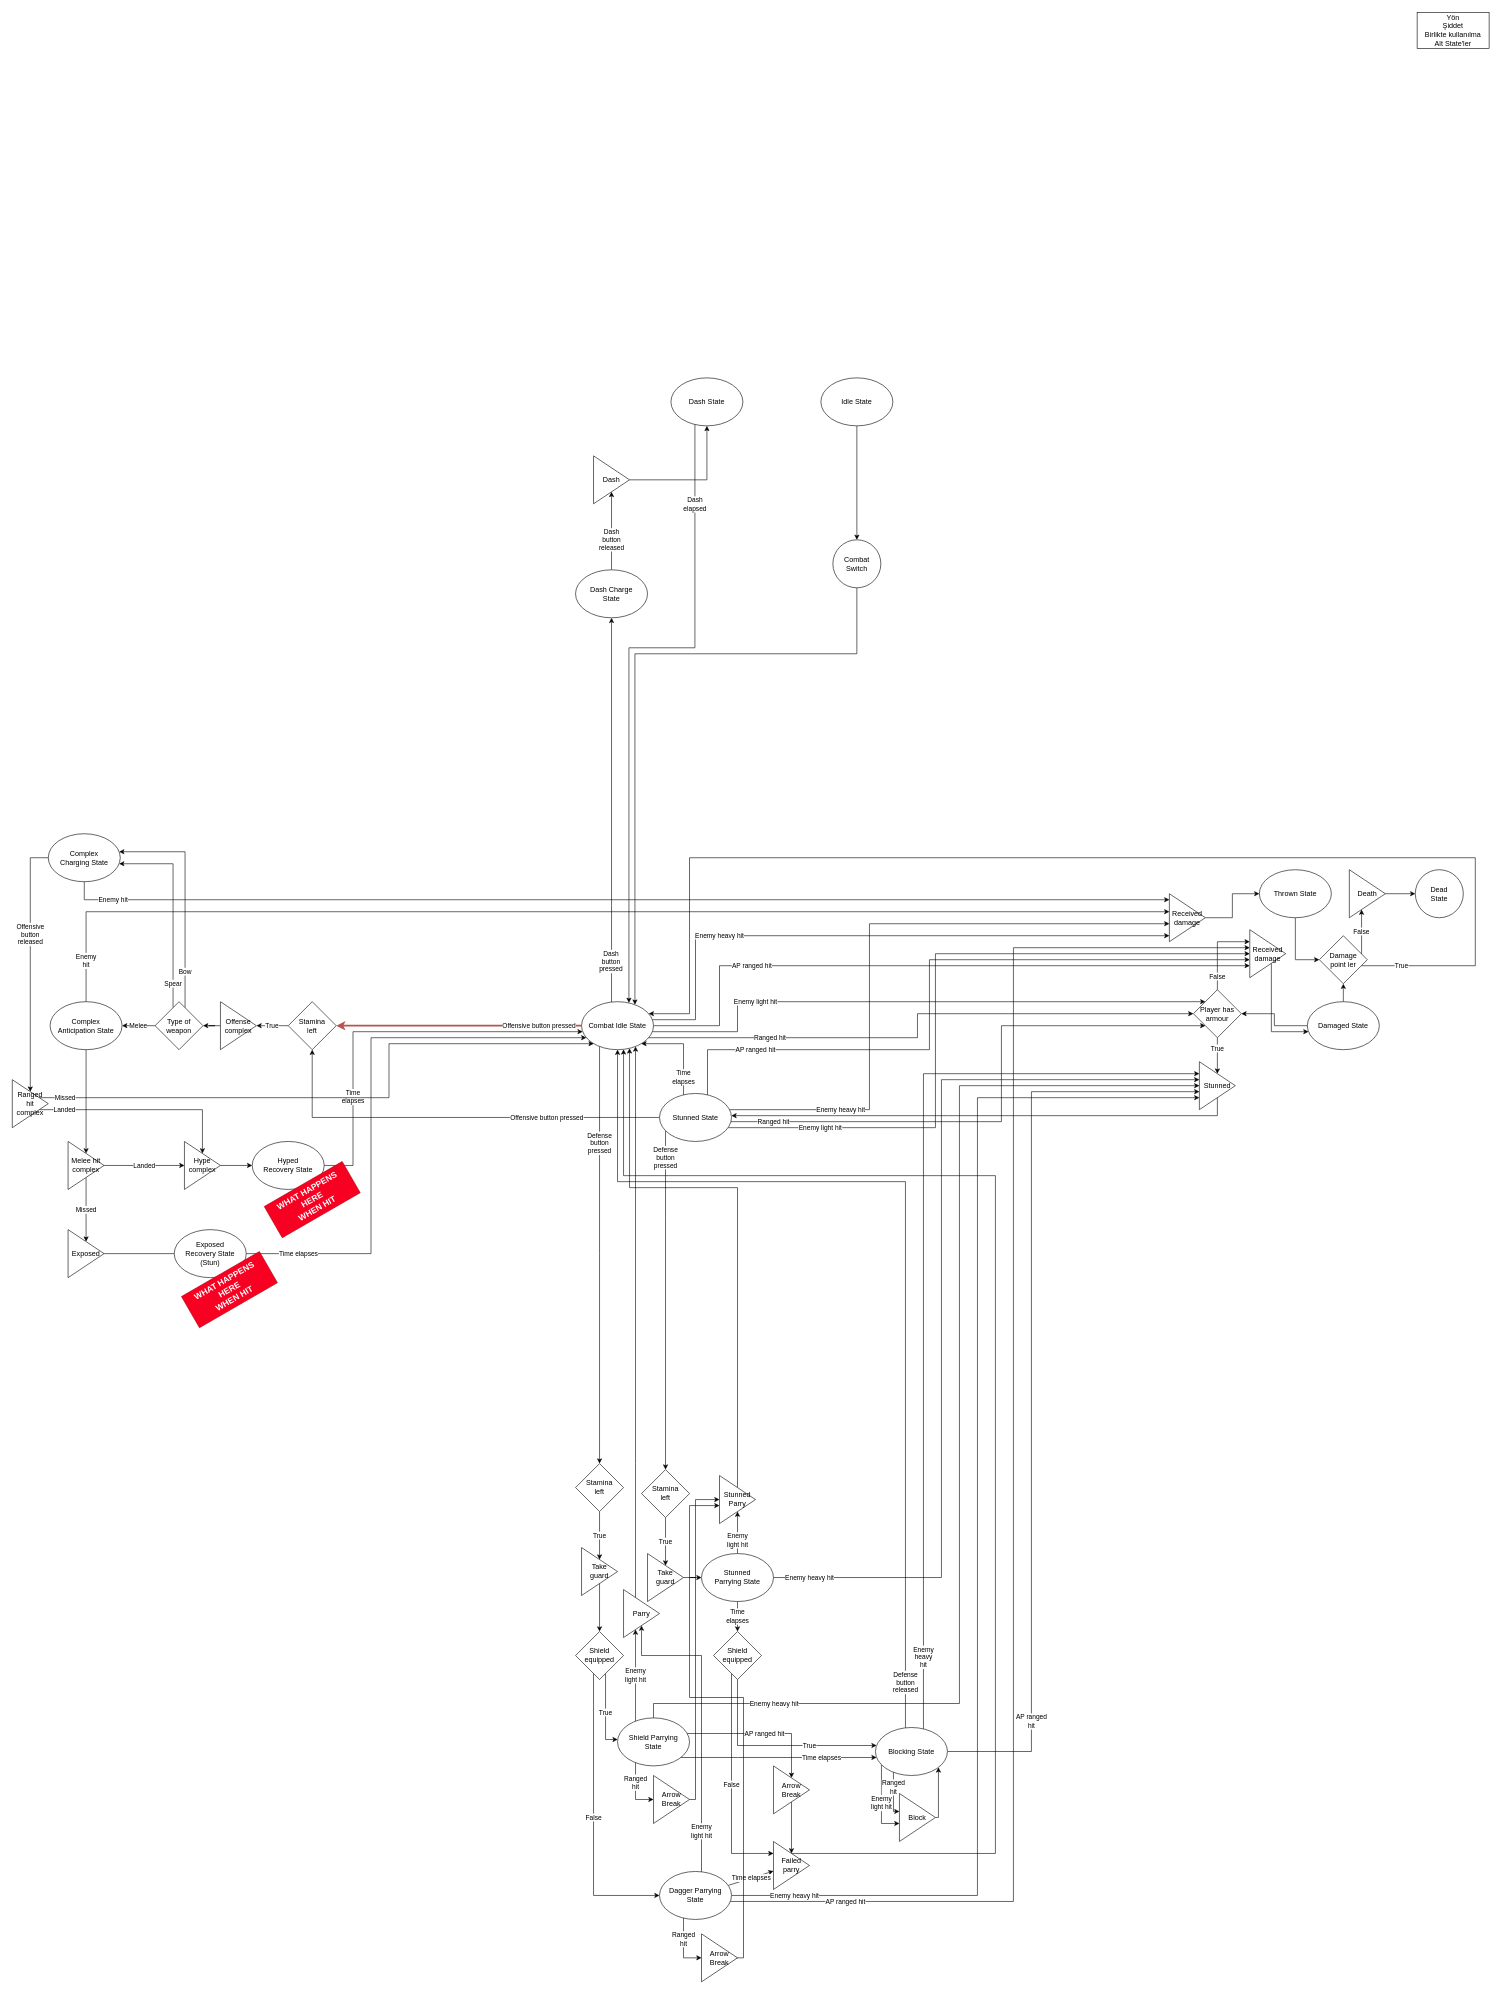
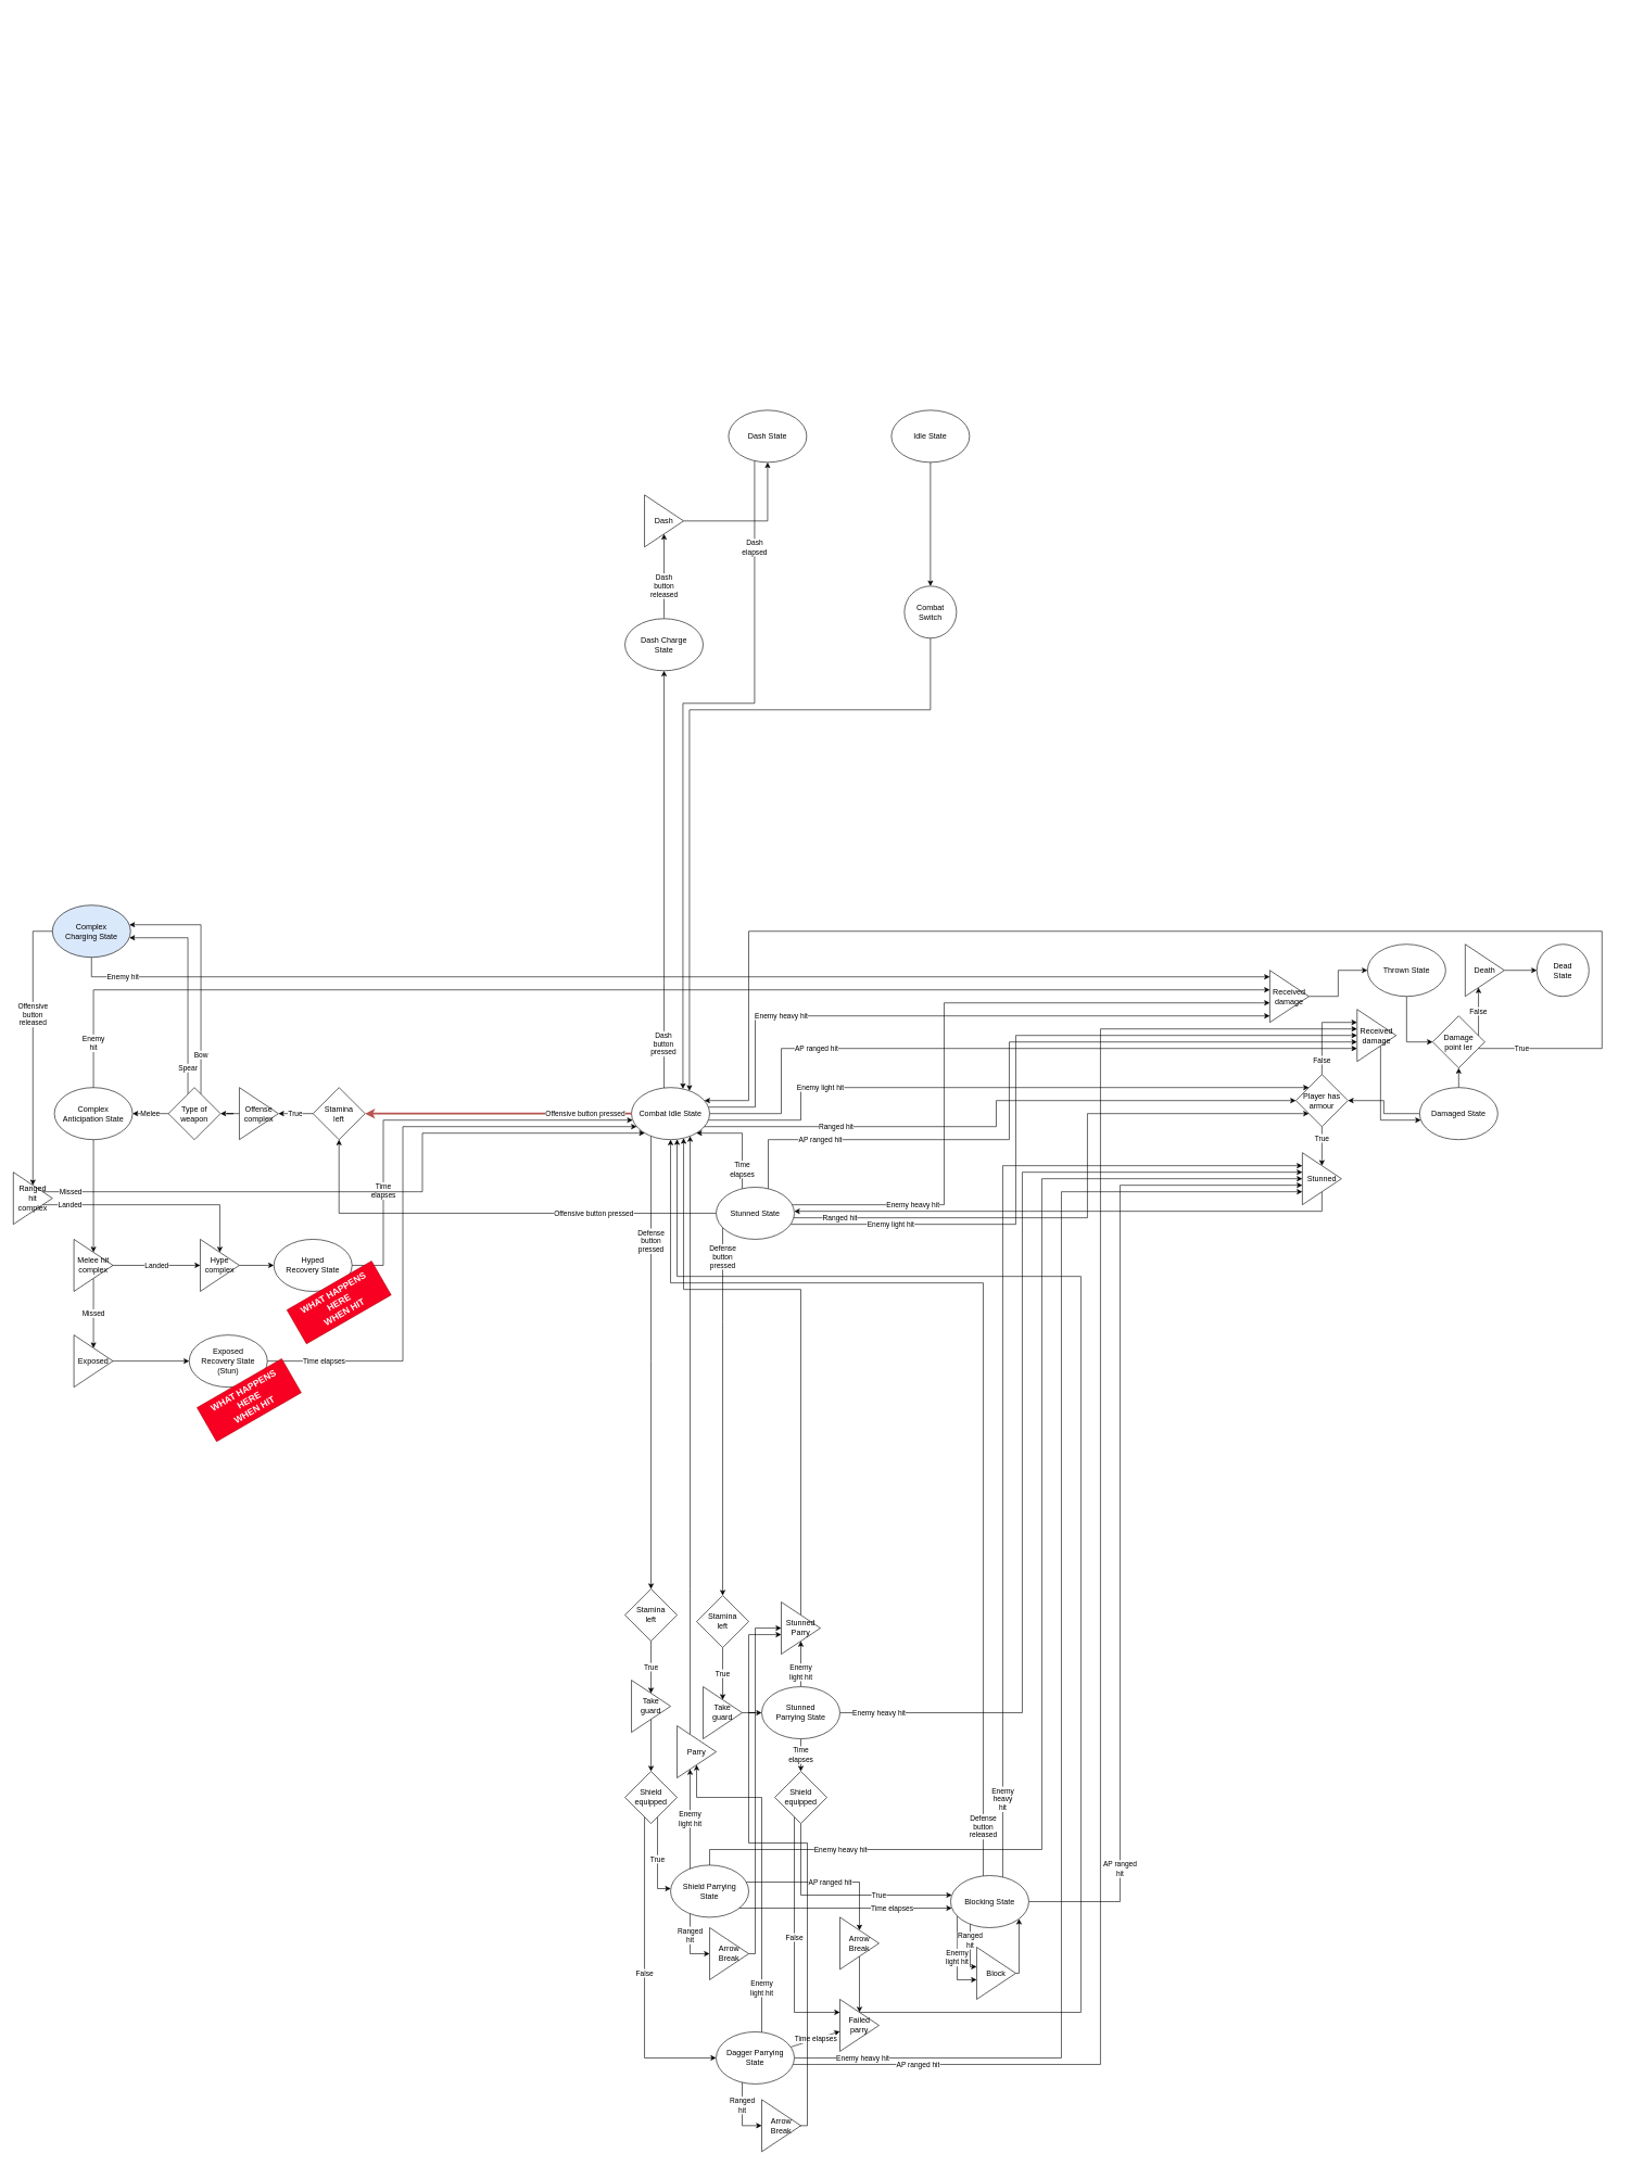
- <mxCell id="25" value="&lt;div&gt;Yön&lt;/div&gt;&lt;div&gt;Şiddet&lt;/div&gt;&lt;div&gt;Birlikte kullanılma&lt;/div&gt;&lt;div&gt;Alt State'ler&lt;/div&gt;" style="rounded=0;whiteSpace=wrap;html=1;" parent="1" vertex="1"><mxGeometry x="2362" y="20" width="120" height="60" as="geometry" /></mxCell>
- <mxCell id="109" value="Complex&lt;br&gt;Charging State" style="ellipse;whiteSpace=wrap;html=1;" parent="1" vertex="1"><mxGeometry x="80" y="1389" width="120" height="80" as="geometry" /></mxCell>
+ <mxCell id="109" value="Complex&lt;br&gt;Charging State" style="ellipse;whiteSpace=wrap;html=1;fillColor=#dae8fc;" parent="1" vertex="1"><mxGeometry x="80" y="1389" width="120" height="80" as="geometry" /></mxCell>
- <mxCell id="103" value="" style="edgeStyle=orthogonalEdgeStyle;rounded=0;orthogonalLoop=1;jettySize=auto;html=1;endArrow=none;" parent="1" source="104" target="106" edge="1"><mxGeometry relative="1" as="geometry" /></mxCell>
+ <mxCell id="103" value="" style="edgeStyle=orthogonalEdgeStyle;rounded=0;orthogonalLoop=1;jettySize=auto;html=1;" parent="1" source="104" target="106" edge="1"><mxGeometry relative="1" as="geometry" /></mxCell>
